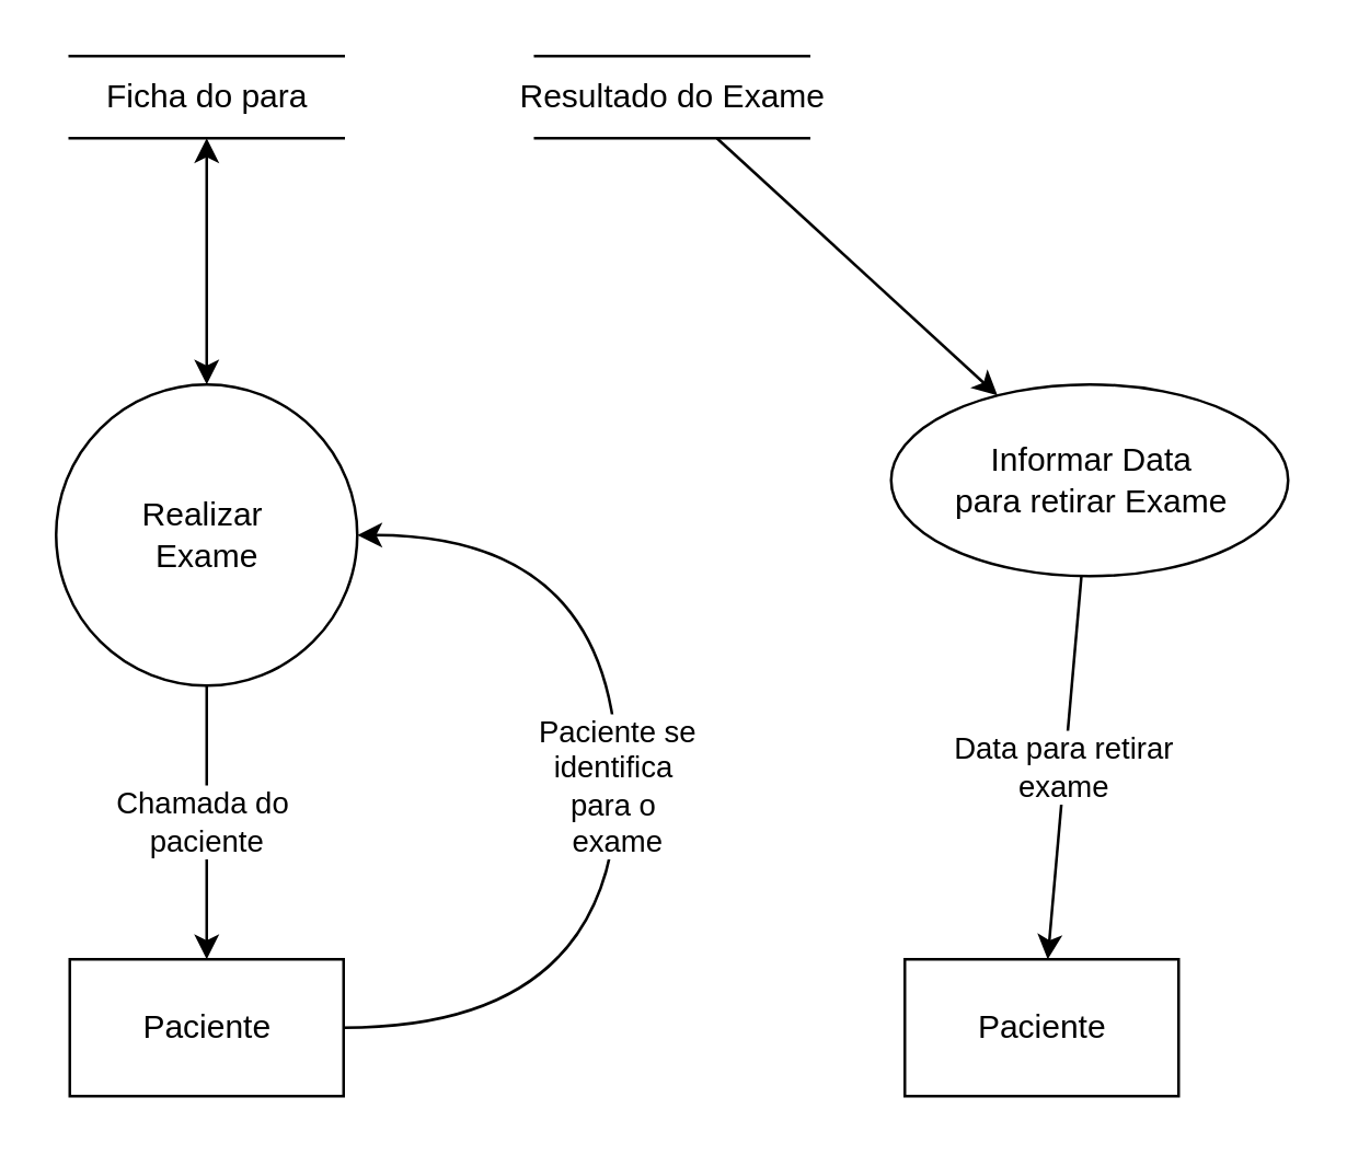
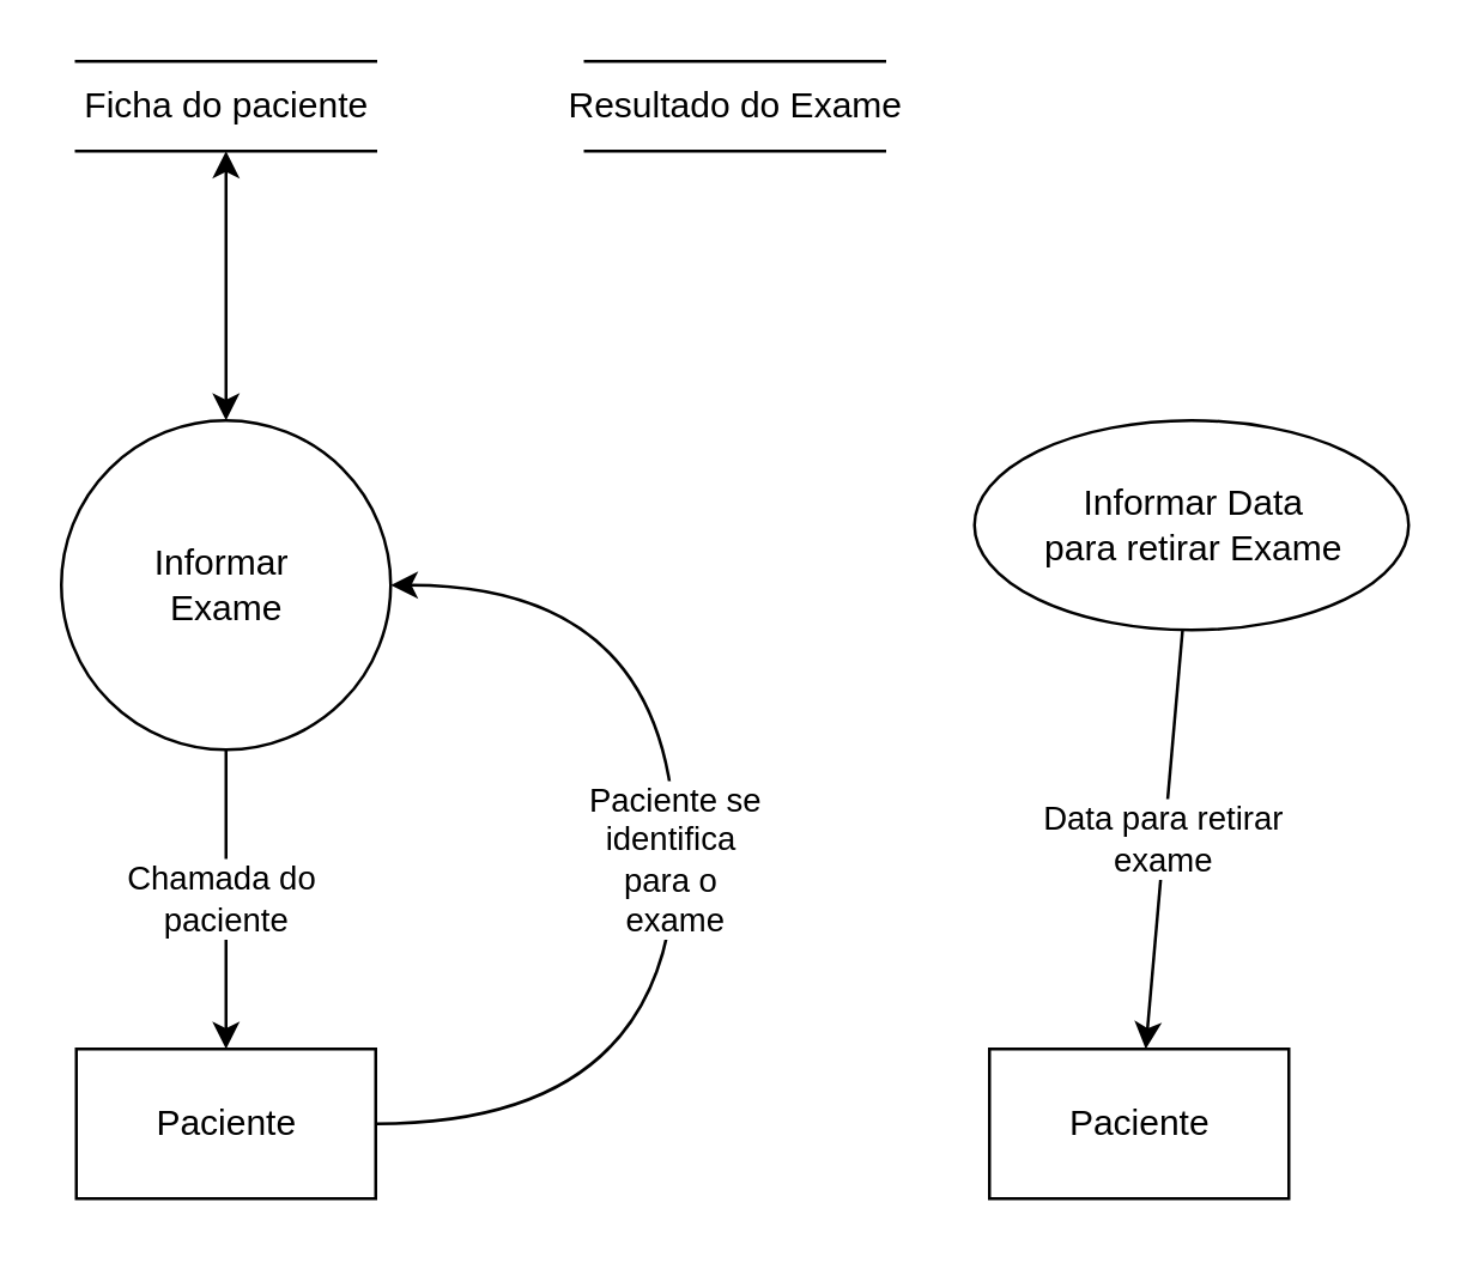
- <mxCell id="2" value="Ficha do para" style="html=1;dashed=0;whitespace=wrap;shape=partialRectangle;right=0;left=0;" parent="1" vertex="1"><mxGeometry x="25" y="20" width="100" height="30" as="geometry" /></mxCell>
+ <mxCell id="2" value="Ficha do paciente" style="html=1;dashed=0;whitespace=wrap;shape=partialRectangle;right=0;left=0;" parent="1" vertex="1"><mxGeometry x="25" y="20" width="100" height="30" as="geometry" /></mxCell>
- <mxCell id="10" value="" style="endArrow=classic;html=1;" parent="1" source="5" target="9" edge="1"><mxGeometry width="50" height="50" relative="1" as="geometry"><mxPoint x="415" y="260" as="sourcePoint" /><mxPoint x="465" y="210" as="targetPoint" /></mxGeometry></mxCell>
- <mxCell id="3" value="Realizar&amp;nbsp;&lt;br&gt;Exame" style="shape=ellipse;html=1;dashed=0;whitespace=wrap;aspect=fixed;perimeter=ellipsePerimeter;" parent="1" vertex="1"><mxGeometry x="20" y="140" width="110" height="110" as="geometry" /></mxCell>
+ <mxCell id="3" value="Informar&amp;nbsp;&lt;br&gt;Exame" style="shape=ellipse;html=1;dashed=0;whitespace=wrap;aspect=fixed;perimeter=ellipsePerimeter;" parent="1" vertex="1"><mxGeometry x="20" y="140" width="110" height="110" as="geometry" /></mxCell>
